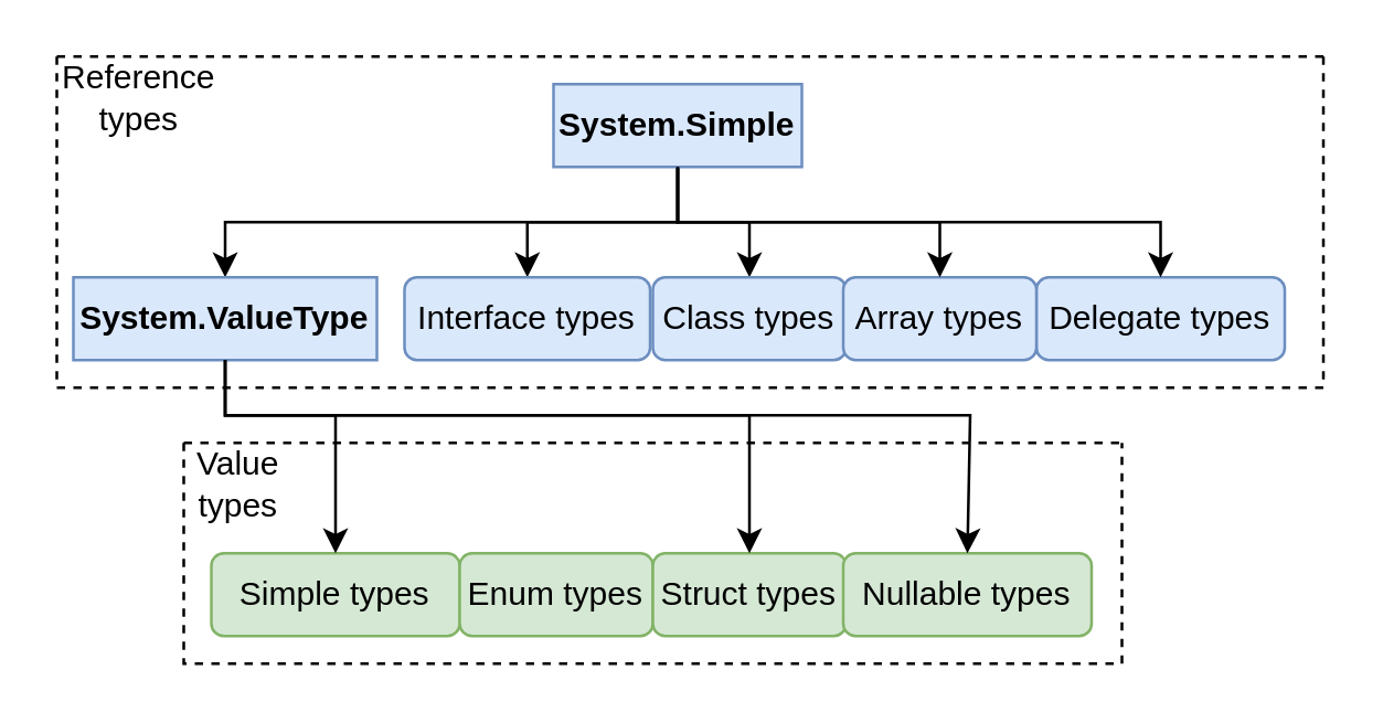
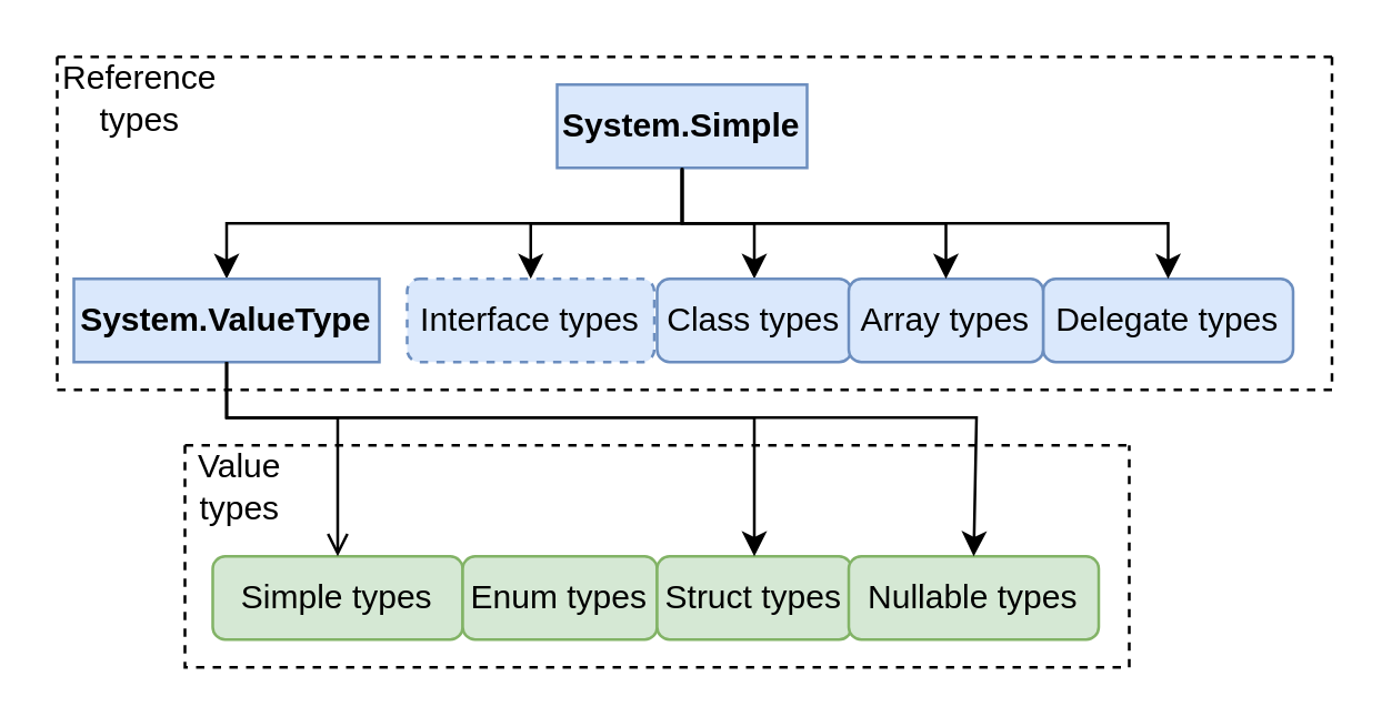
- <mxCell id="7" value="Interface types" style="rounded=1;whiteSpace=wrap;html=1;fillColor=#dae8fc;strokeColor=#6c8ebf;" vertex="1" parent="2"><mxGeometry x="126" y="80" width="89" height="30" as="geometry" /></mxCell>
+ <mxCell id="7" value="Interface types" style="rounded=1;whiteSpace=wrap;html=1;fillColor=#dae8fc;strokeColor=#6c8ebf;dashed=1;" vertex="1" parent="2"><mxGeometry x="126" y="80" width="89" height="30" as="geometry" /></mxCell>
- <mxCell id="19" style="edgeStyle=orthogonalEdgeStyle;rounded=0;orthogonalLoop=1;jettySize=auto;html=1;exitX=0.5;exitY=1;exitDx=0;exitDy=0;entryX=0.5;entryY=0;entryDx=0;entryDy=0;" edge="1" parent="1" source="9" target="12"><mxGeometry relative="1" as="geometry"><Array as="points"><mxPoint x="81" y="150" /><mxPoint x="121" y="150" /></Array></mxGeometry></mxCell>
+ <mxCell id="19" style="edgeStyle=orthogonalEdgeStyle;rounded=0;orthogonalLoop=1;jettySize=auto;html=1;exitX=0.5;exitY=1;exitDx=0;exitDy=0;entryX=0.5;entryY=0;entryDx=0;entryDy=0;endArrow=open;" edge="1" parent="1" source="9" target="12"><mxGeometry relative="1" as="geometry"><Array as="points"><mxPoint x="81" y="150" /><mxPoint x="121" y="150" /></Array></mxGeometry></mxCell>
